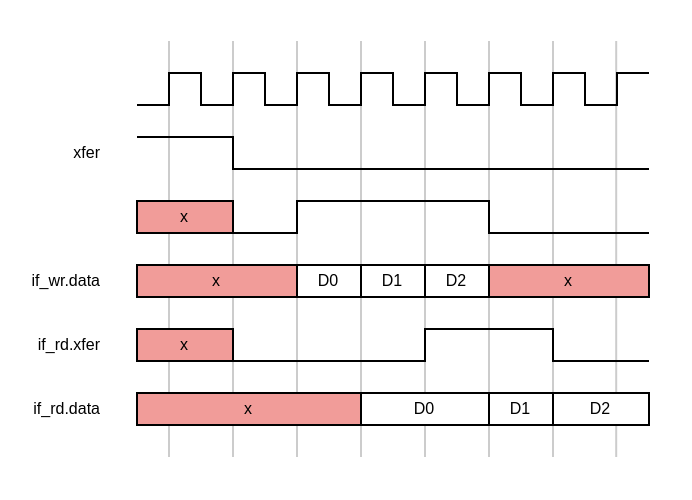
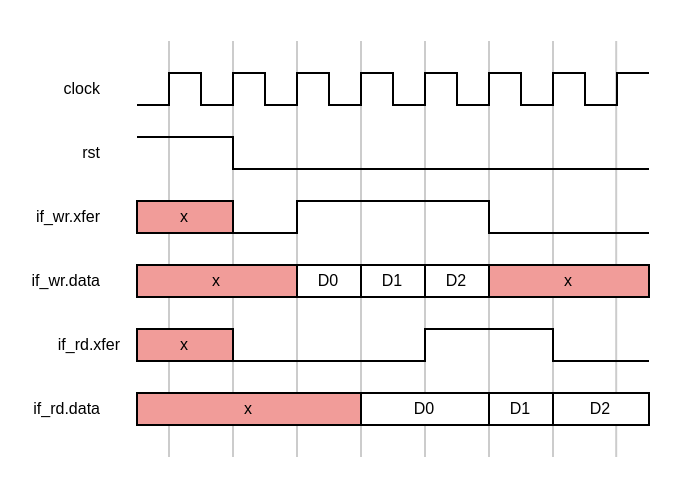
+ <mxCell id="12" value="clock" style="text;html=1;strokeColor=none;fillColor=none;align=right;verticalAlign=middle;whiteSpace=wrap;rounded=0;fontSize=8;" parent="1" vertex="1"><mxGeometry x="20" y="36" width="32" height="16" as="geometry" /></mxCell>
- <mxCell id="20" value="xfer" style="text;html=1;strokeColor=none;fillColor=none;align=right;verticalAlign=middle;whiteSpace=wrap;rounded=0;fontSize=8;" vertex="1" parent="1"><mxGeometry x="20" y="68" width="32" height="16" as="geometry" /></mxCell>
+ <mxCell id="20" value="rst" style="text;html=1;strokeColor=none;fillColor=none;align=right;verticalAlign=middle;whiteSpace=wrap;rounded=0;fontSize=8;" vertex="1" parent="1"><mxGeometry x="20" y="68" width="32" height="16" as="geometry" /></mxCell>
+ <mxCell id="13" value="if_wr.xfer" style="text;html=1;strokeColor=none;fillColor=none;align=right;verticalAlign=middle;whiteSpace=wrap;rounded=0;fontSize=8;" parent="1" vertex="1"><mxGeometry x="20" y="100" width="32" height="16" as="geometry" /></mxCell>
- <mxCell id="25" value="if_rd.xfer" style="text;html=1;strokeColor=none;fillColor=none;align=right;verticalAlign=middle;whiteSpace=wrap;rounded=0;fontSize=8;" vertex="1" parent="1"><mxGeometry x="20" y="164" width="32" height="16" as="geometry" /></mxCell>
+ <mxCell id="25" value="if_rd.xfer" style="text;html=1;strokeColor=none;fillColor=none;align=right;verticalAlign=middle;whiteSpace=wrap;rounded=0;fontSize=8;" vertex="1" parent="1"><mxGeometry x="30" y="164" width="32" height="16" as="geometry" /></mxCell>
